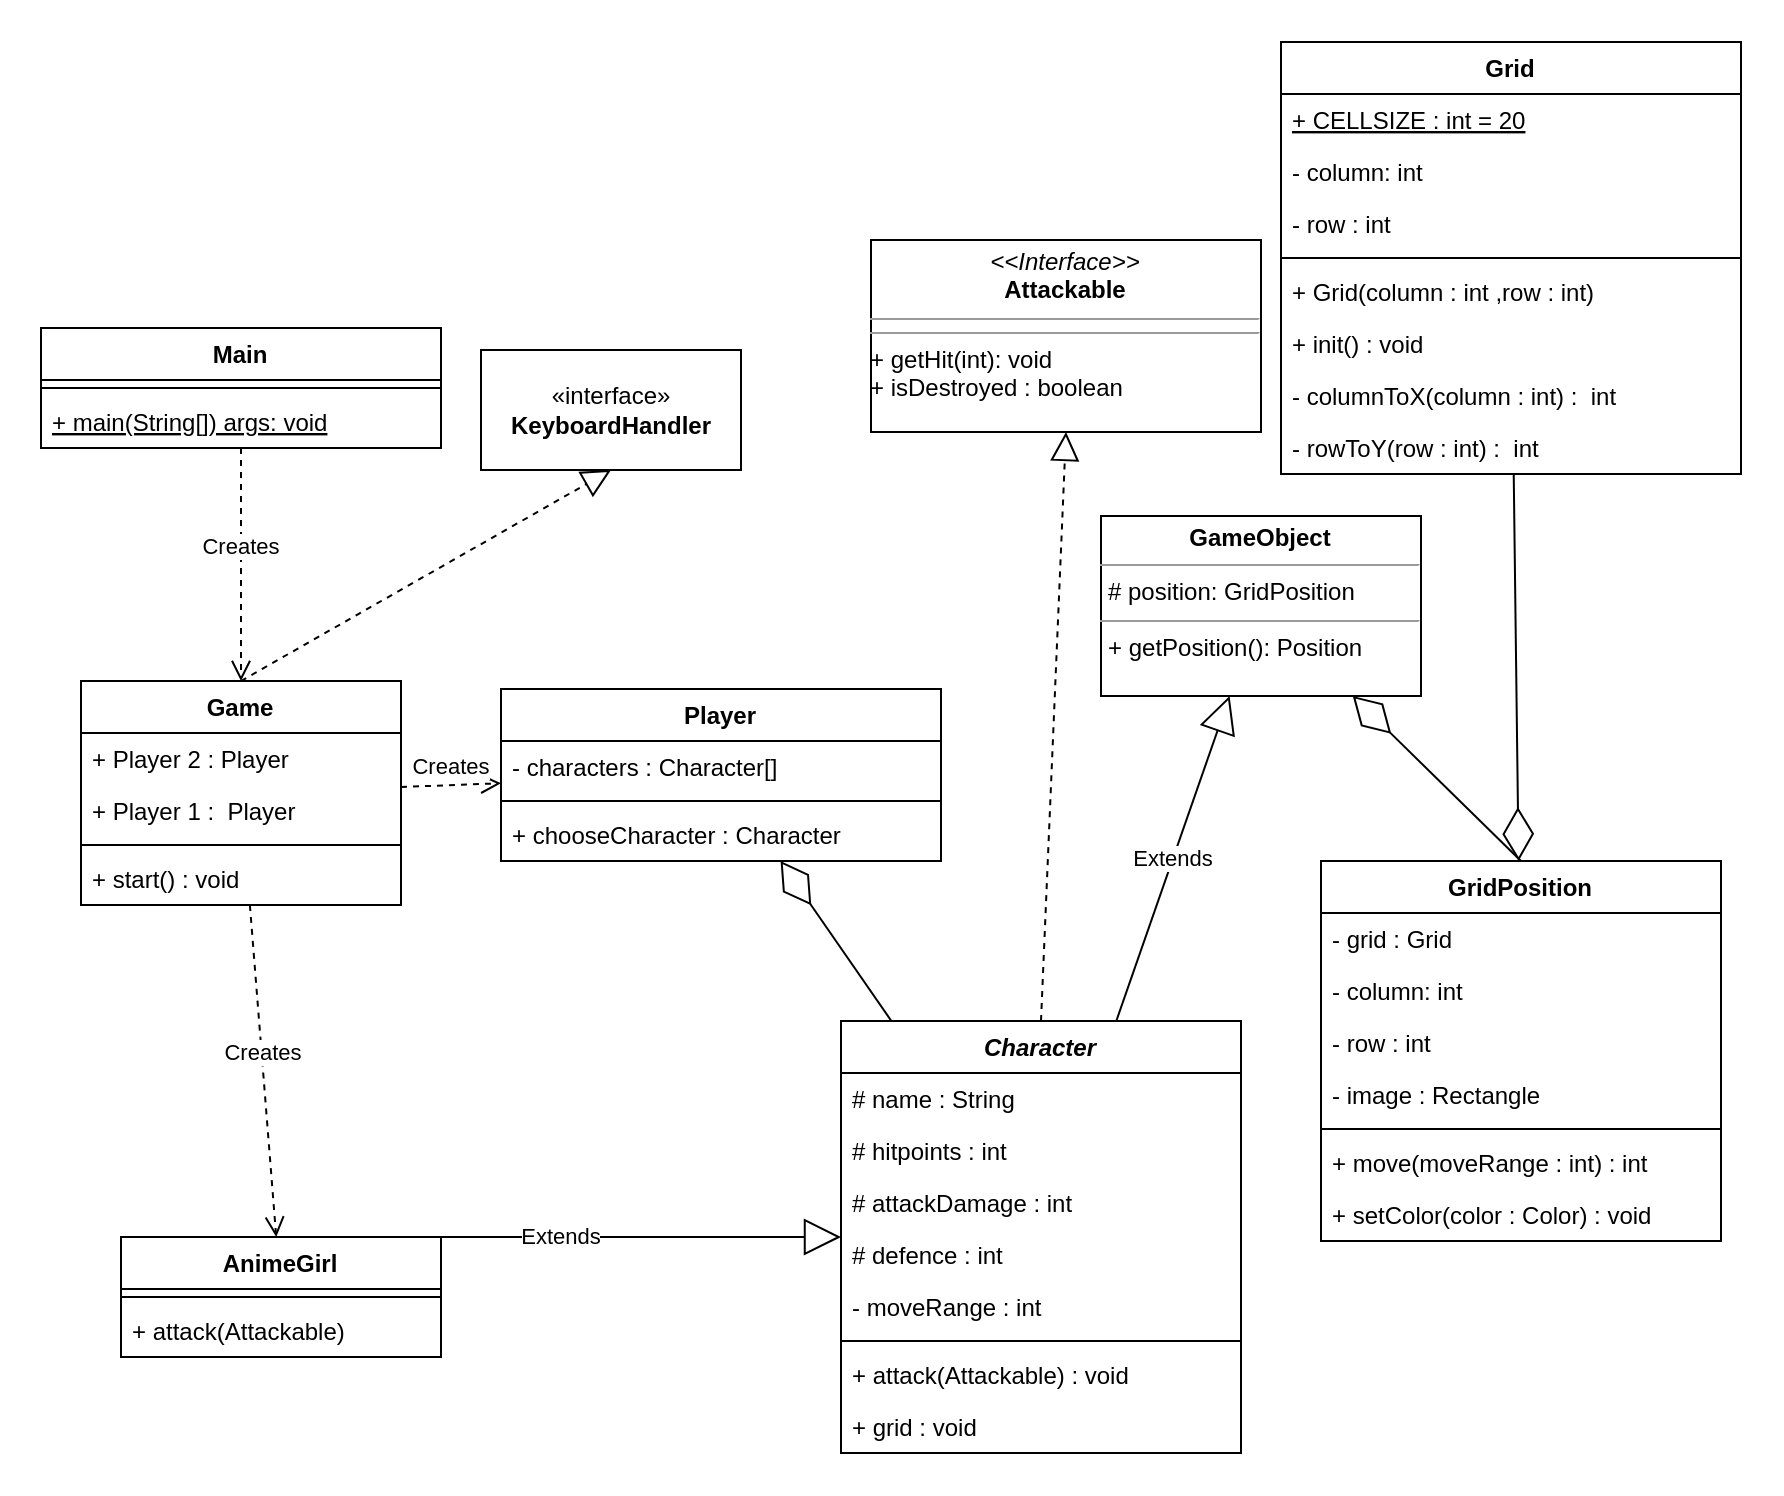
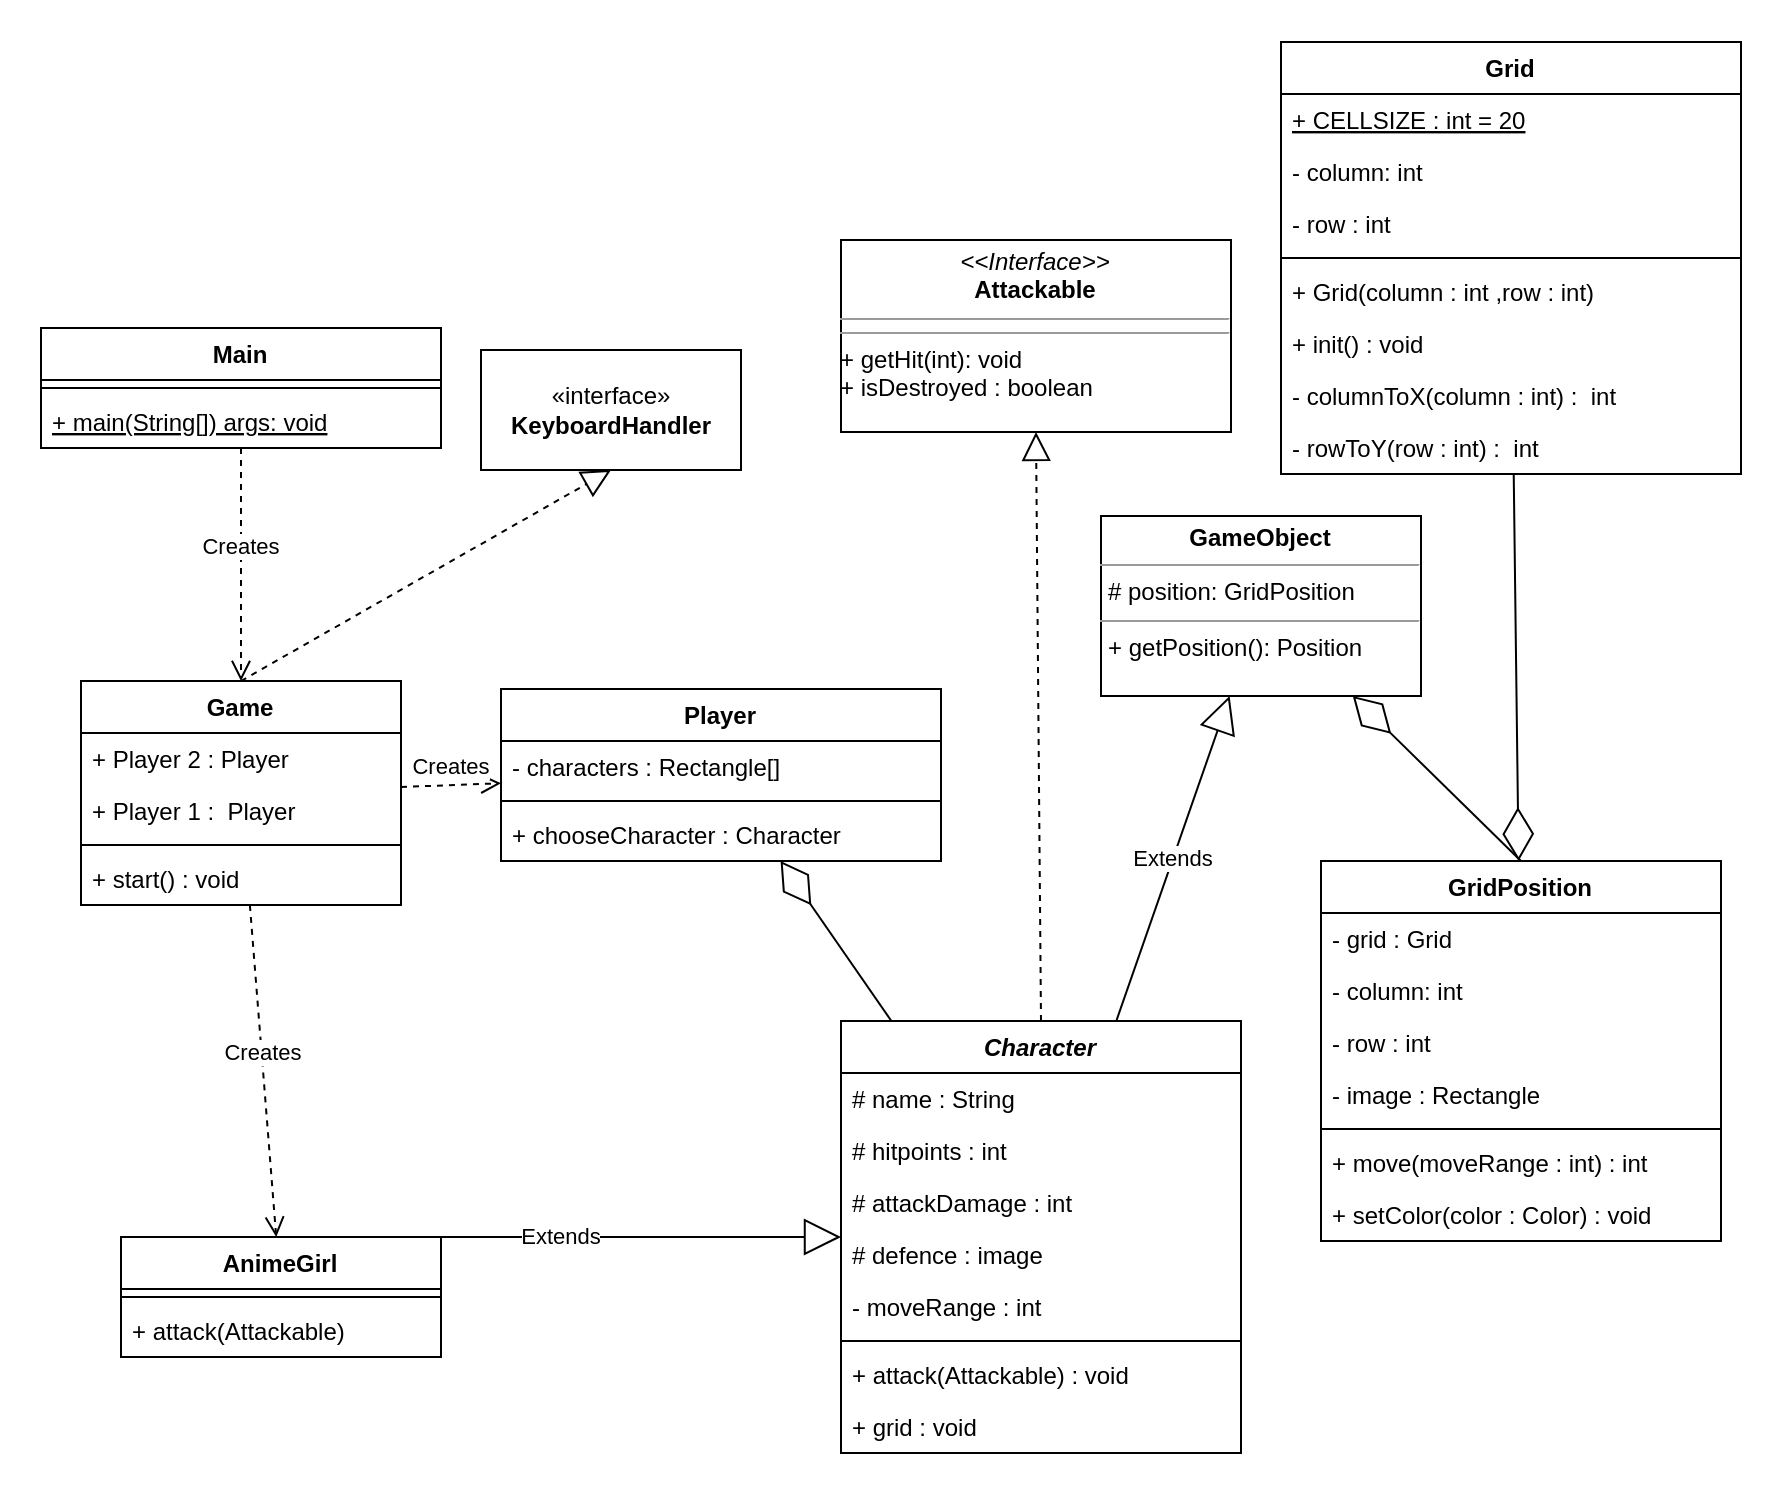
- <mxCell id="14" value="&lt;p style=&quot;margin: 0px ; margin-top: 4px ; text-align: center&quot;&gt;&lt;i&gt;&amp;lt;&amp;lt;Interface&amp;gt;&amp;gt;&lt;/i&gt;&lt;br&gt;&lt;b&gt;Attackable&lt;/b&gt;&lt;/p&gt;&lt;hr size=&quot;1&quot;&gt;&lt;hr size=&quot;1&quot;&gt;&lt;div&gt;+ getHit(int): void&lt;/div&gt;&lt;div&gt;+ isDestroyed : boolean&lt;br&gt;&lt;/div&gt;" style="verticalAlign=top;align=left;overflow=fill;fontSize=12;fontFamily=Helvetica;html=1;" vertex="1" parent="1"><mxGeometry x="435" y="119.5" width="195" height="96" as="geometry" /></mxCell>
+ <mxCell id="14" value="&lt;p style=&quot;margin: 0px ; margin-top: 4px ; text-align: center&quot;&gt;&lt;i&gt;&amp;lt;&amp;lt;Interface&amp;gt;&amp;gt;&lt;/i&gt;&lt;br&gt;&lt;b&gt;Attackable&lt;/b&gt;&lt;/p&gt;&lt;hr size=&quot;1&quot;&gt;&lt;hr size=&quot;1&quot;&gt;&lt;div&gt;+ getHit(int): void&lt;/div&gt;&lt;div&gt;+ isDestroyed : boolean&lt;br&gt;&lt;/div&gt;" style="verticalAlign=top;align=left;overflow=fill;fontSize=12;fontFamily=Helvetica;html=1;" vertex="1" parent="1"><mxGeometry x="420" y="119.5" width="195" height="96" as="geometry" /></mxCell>
- <mxCell id="50" value="- characters : Character[]" style="text;strokeColor=none;fillColor=none;align=left;verticalAlign=top;spacingLeft=4;spacingRight=4;overflow=hidden;rotatable=0;points=[[0,0.5],[1,0.5]];portConstraint=eastwest;" vertex="1" parent="49"><mxGeometry y="26" width="220" height="26" as="geometry" /></mxCell>
+ <mxCell id="50" value="- characters : Rectangle[]" style="text;strokeColor=none;fillColor=none;align=left;verticalAlign=top;spacingLeft=4;spacingRight=4;overflow=hidden;rotatable=0;points=[[0,0.5],[1,0.5]];portConstraint=eastwest;" vertex="1" parent="49"><mxGeometry y="26" width="220" height="26" as="geometry" /></mxCell>
- <mxCell id="9" value="# defence : int&#10;" style="text;strokeColor=none;fillColor=none;align=left;verticalAlign=top;spacingLeft=4;spacingRight=4;overflow=hidden;rotatable=0;points=[[0,0.5],[1,0.5]];portConstraint=eastwest;fontStyle=0" vertex="1" parent="5"><mxGeometry y="104" width="200" height="26" as="geometry" /></mxCell>
+ <mxCell id="9" value="# defence : image&#10;" style="text;strokeColor=none;fillColor=none;align=left;verticalAlign=top;spacingLeft=4;spacingRight=4;overflow=hidden;rotatable=0;points=[[0,0.5],[1,0.5]];portConstraint=eastwest;fontStyle=0" vertex="1" parent="5"><mxGeometry y="104" width="200" height="26" as="geometry" /></mxCell>
